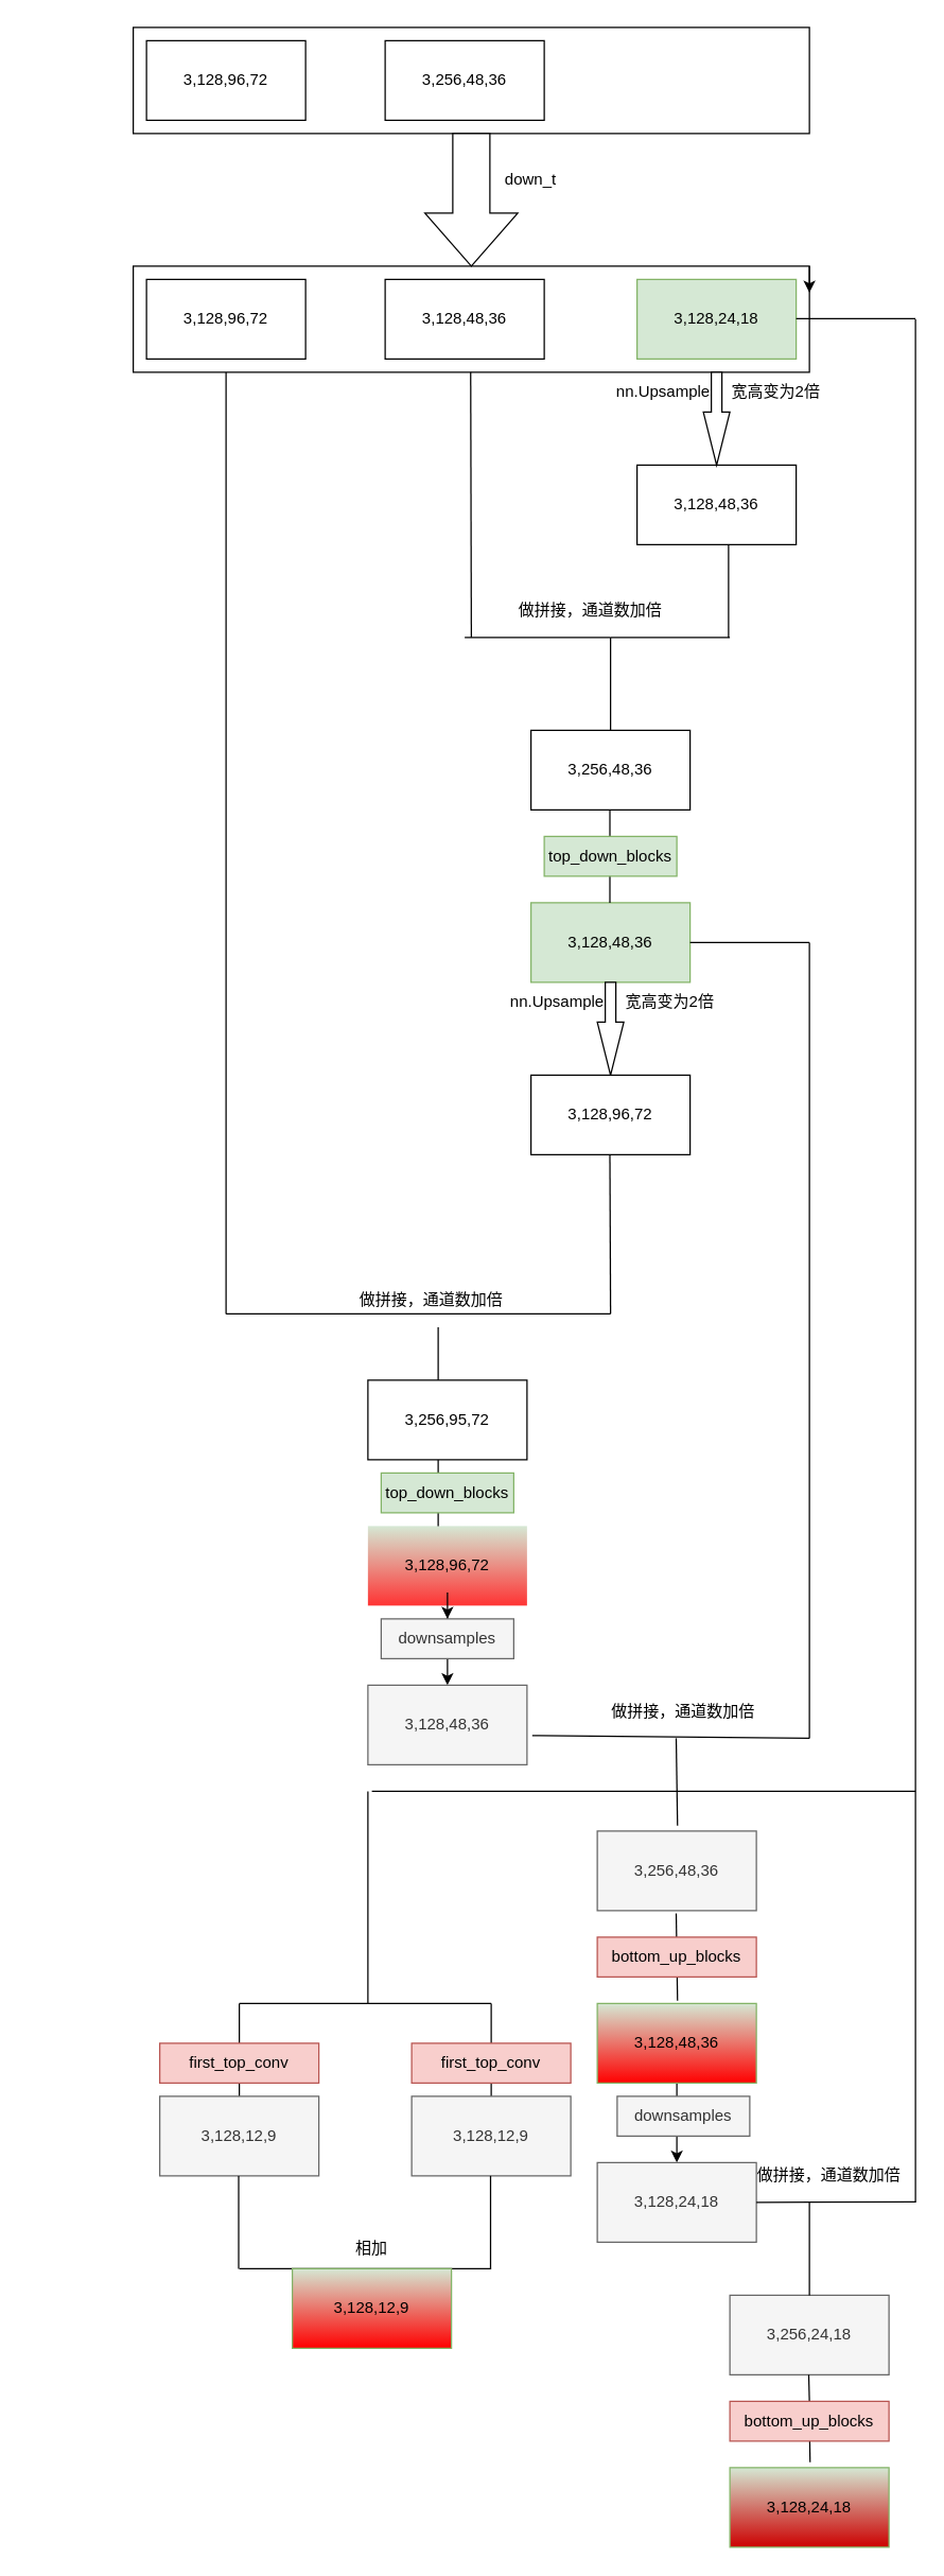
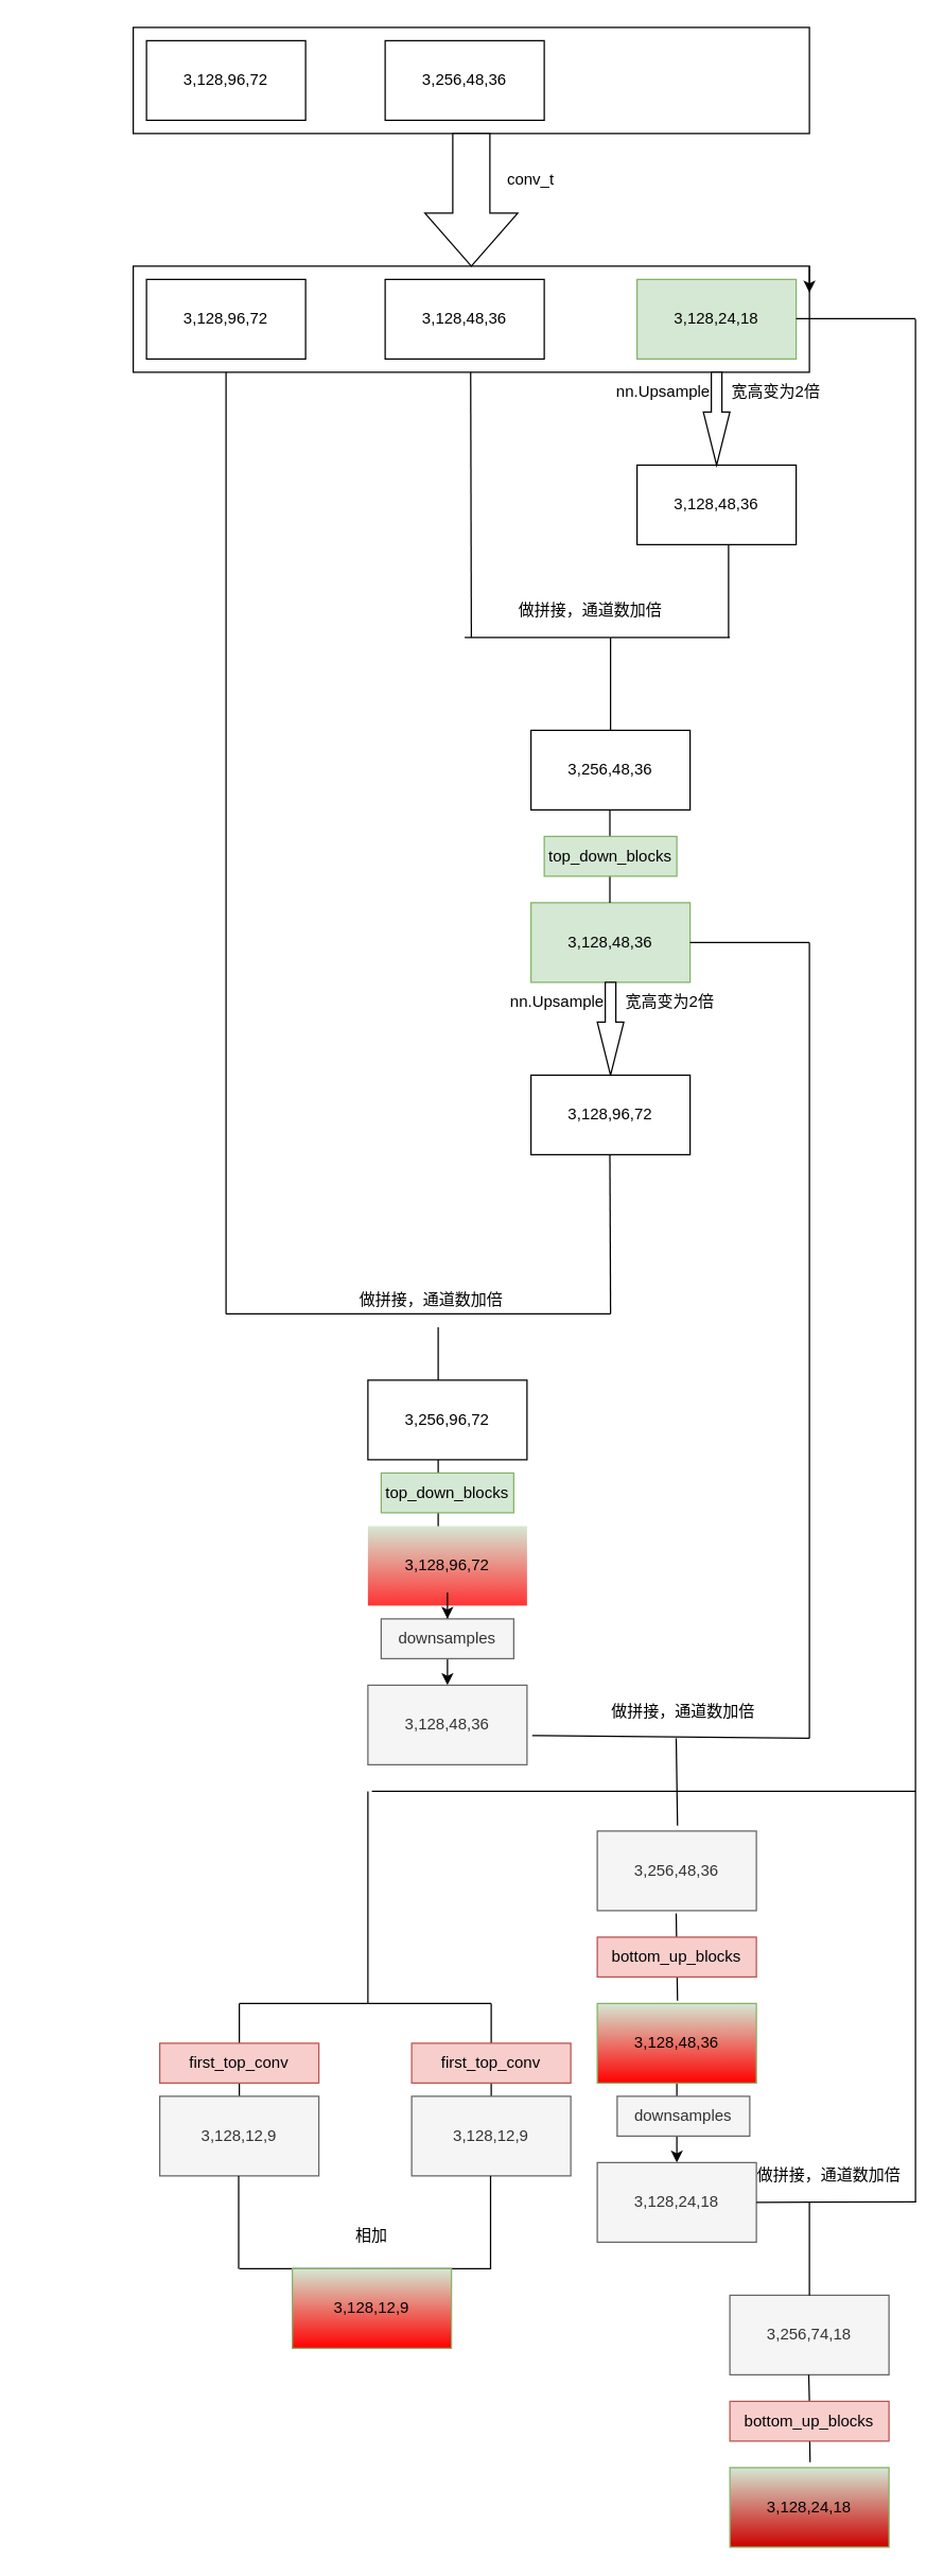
- <mxCell id="15" value="down_t " style="text;html=1;strokeColor=none;fillColor=none;align=center;verticalAlign=middle;whiteSpace=wrap;rounded=0;" vertex="1" parent="2"><mxGeometry x="270" y="100" width="60" height="30" as="geometry" /></mxCell>
+ <mxCell id="15" value="conv_t " style="text;html=1;strokeColor=none;fillColor=none;align=center;verticalAlign=middle;whiteSpace=wrap;rounded=0;" vertex="1" parent="2"><mxGeometry x="270" y="100" width="60" height="30" as="geometry" /></mxCell>
- <mxCell id="43" value="3,256,95,72" style="rounded=0;whiteSpace=wrap;html=1;" vertex="1" parent="1"><mxGeometry x="277" y="1040" width="120" height="60" as="geometry" /></mxCell>
+ <mxCell id="43" value="3,256,96,72" style="rounded=0;whiteSpace=wrap;html=1;" vertex="1" parent="1"><mxGeometry x="277" y="1040" width="120" height="60" as="geometry" /></mxCell>
- <mxCell id="83" value="相加" style="text;html=1;strokeColor=none;fillColor=none;align=center;verticalAlign=middle;whiteSpace=wrap;rounded=0;" vertex="1" parent="1"><mxGeometry x="250" y="1680" width="60" height="30" as="geometry" /></mxCell>
+ <mxCell id="83" value="相加" style="text;html=1;strokeColor=none;fillColor=none;align=center;verticalAlign=middle;whiteSpace=wrap;rounded=0;" vertex="1" parent="1"><mxGeometry x="250" y="1670" width="60" height="30" as="geometry" /></mxCell>
- <mxCell id="63" value="3,256,24,18" style="rounded=0;whiteSpace=wrap;html=1;fillColor=#f5f5f5;strokeColor=#666666;fontColor=#333333;" vertex="1" parent="1"><mxGeometry x="550" y="1730" width="120" height="60" as="geometry" /></mxCell>
+ <mxCell id="63" value="3,256,74,18" style="rounded=0;whiteSpace=wrap;html=1;fillColor=#f5f5f5;strokeColor=#666666;fontColor=#333333;" vertex="1" parent="1"><mxGeometry x="550" y="1730" width="120" height="60" as="geometry" /></mxCell>
